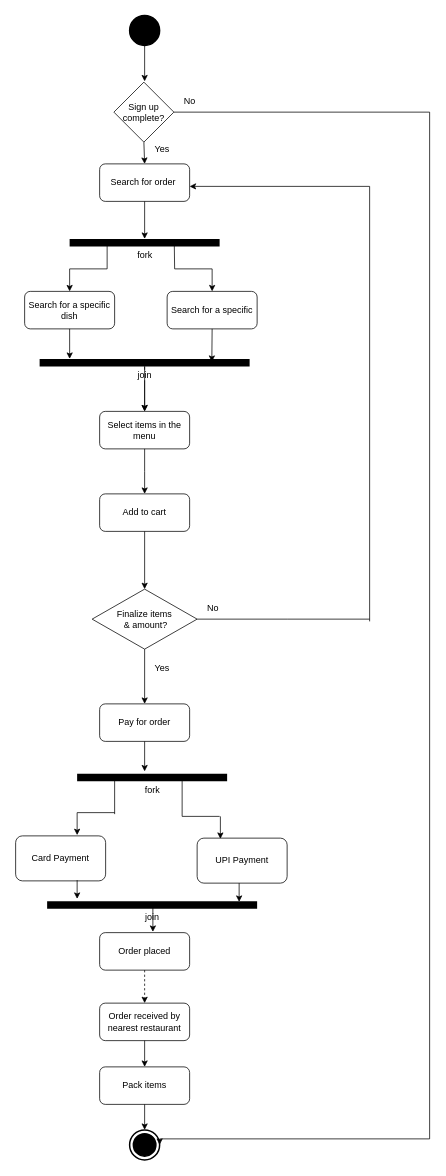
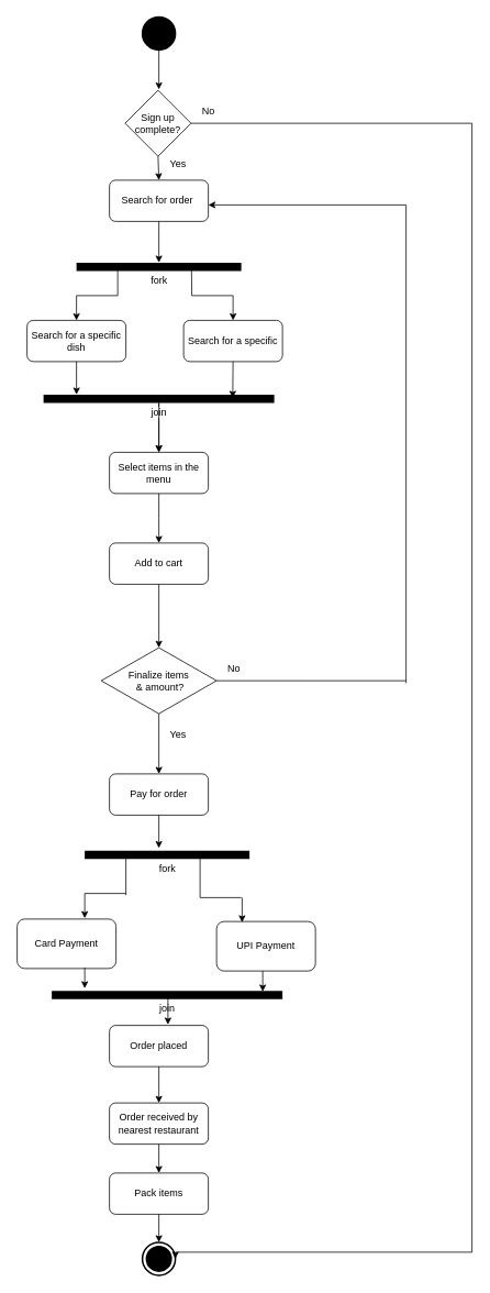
- <mxCell id="29" value="" style="endArrow=classic;html=1;rounded=0;entryX=0.5;entryY=0;entryDx=0;entryDy=0;exitX=0.5;exitY=1;exitDx=0;exitDy=0;dashed=1;" parent="1" source="27" target="28" edge="1"><mxGeometry width="50" height="50" relative="1" as="geometry"><mxPoint x="132" y="858" as="sourcePoint" /><mxPoint x="192" y="1018" as="targetPoint" /></mxGeometry></mxCell>
+ <mxCell id="29" value="" style="endArrow=classic;html=1;rounded=0;entryX=0.5;entryY=0;entryDx=0;entryDy=0;exitX=0.5;exitY=1;exitDx=0;exitDy=0;" parent="1" source="27" target="28" edge="1"><mxGeometry width="50" height="50" relative="1" as="geometry"><mxPoint x="132" y="858" as="sourcePoint" /><mxPoint x="192" y="1018" as="targetPoint" /></mxGeometry></mxCell>
